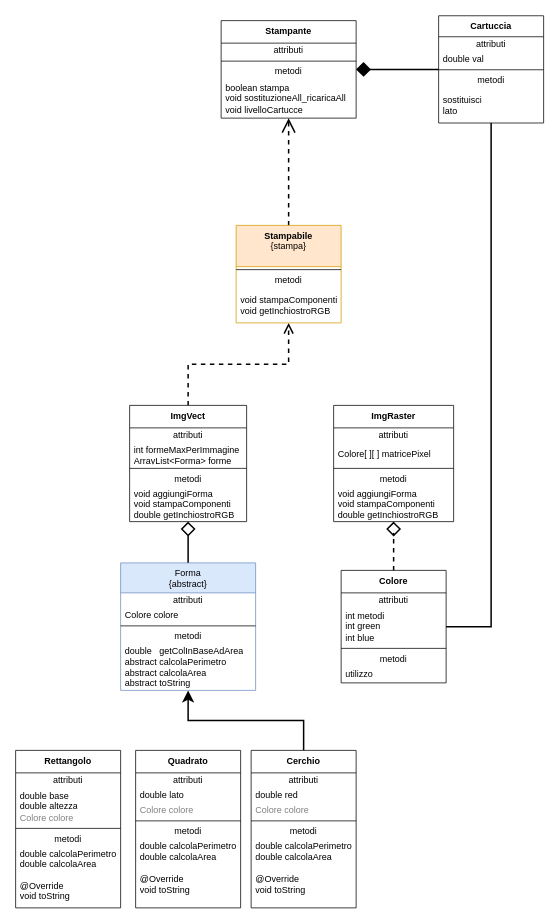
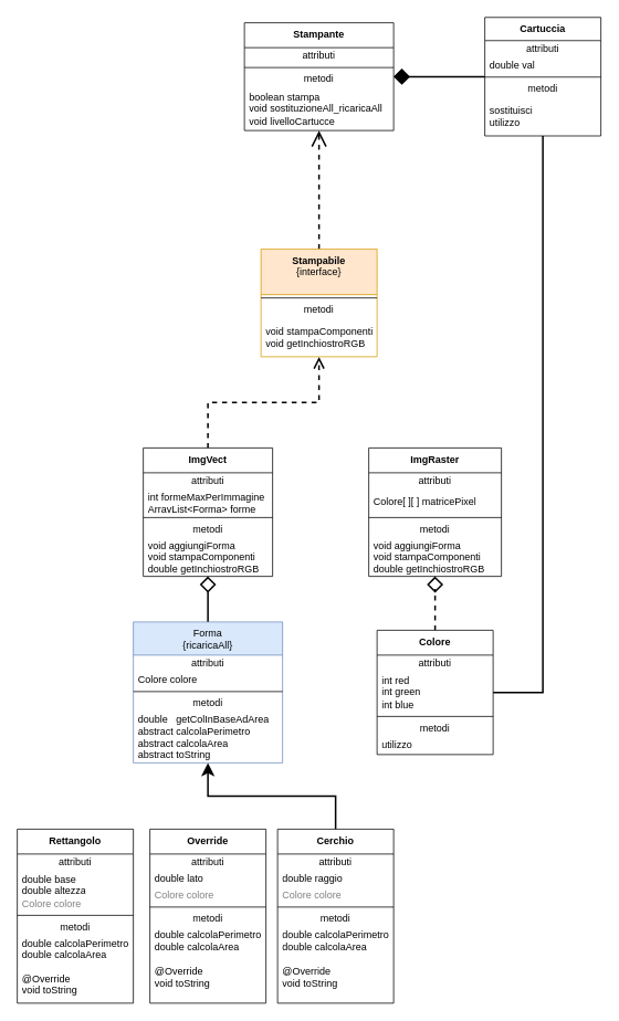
- <mxCell id="19" value="sostituisci&lt;div&gt;lato&lt;/div&gt;" style="text;html=1;strokeColor=none;fillColor=none;align=left;verticalAlign=middle;spacingLeft=4;spacingRight=4;overflow=hidden;rotatable=0;points=[[0,0.5],[1,0.5]];portConstraint=eastwest;whiteSpace=wrap;" parent="14" vertex="1"><mxGeometry y="96" width="140" height="47" as="geometry" /></mxCell>
+ <mxCell id="19" value="sostituisci&lt;div&gt;utilizzo&lt;/div&gt;" style="text;html=1;strokeColor=none;fillColor=none;align=left;verticalAlign=middle;spacingLeft=4;spacingRight=4;overflow=hidden;rotatable=0;points=[[0,0.5],[1,0.5]];portConstraint=eastwest;whiteSpace=wrap;" parent="14" vertex="1"><mxGeometry y="96" width="140" height="47" as="geometry" /></mxCell>
- <mxCell id="35" value="&lt;b&gt;Stampabile&lt;/b&gt;&lt;div&gt;{stampa}&lt;/div&gt;" style="swimlane;fontStyle=0;align=center;verticalAlign=top;childLayout=stackLayout;horizontal=1;startSize=55;horizontalStack=0;resizeParent=1;resizeParentMax=0;resizeLast=0;collapsible=0;marginBottom=0;html=1;whiteSpace=wrap;fillColor=#ffe6cc;strokeColor=#d79b00;" parent="1" vertex="1"><mxGeometry x="314" y="300" width="140" height="130" as="geometry" /></mxCell>
+ <mxCell id="35" value="&lt;b&gt;Stampabile&lt;/b&gt;&lt;div&gt;{interface}&lt;/div&gt;" style="swimlane;fontStyle=0;align=center;verticalAlign=top;childLayout=stackLayout;horizontal=1;startSize=55;horizontalStack=0;resizeParent=1;resizeParentMax=0;resizeLast=0;collapsible=0;marginBottom=0;html=1;whiteSpace=wrap;fillColor=#ffe6cc;strokeColor=#d79b00;" parent="1" vertex="1"><mxGeometry x="314" y="300" width="140" height="130" as="geometry" /></mxCell>
- <mxCell id="55" value="Forma&lt;br&gt;{abstract}" style="swimlane;fontStyle=0;align=center;verticalAlign=top;childLayout=stackLayout;horizontal=1;startSize=40;horizontalStack=0;resizeParent=1;resizeParentMax=0;resizeLast=0;collapsible=0;marginBottom=0;html=1;whiteSpace=wrap;fillColor=#dae8fc;strokeColor=#6c8ebf;" parent="1" vertex="1"><mxGeometry x="160" y="750" width="180" height="170" as="geometry" /></mxCell>
+ <mxCell id="55" value="Forma&lt;br&gt;{ricaricaAll}" style="swimlane;fontStyle=0;align=center;verticalAlign=top;childLayout=stackLayout;horizontal=1;startSize=40;horizontalStack=0;resizeParent=1;resizeParentMax=0;resizeLast=0;collapsible=0;marginBottom=0;html=1;whiteSpace=wrap;fillColor=#dae8fc;strokeColor=#6c8ebf;" parent="1" vertex="1"><mxGeometry x="160" y="750" width="180" height="170" as="geometry" /></mxCell>
- <mxCell id="23" value="int metodi&lt;div&gt;int green&lt;/div&gt;&lt;div&gt;int blue&lt;/div&gt;" style="text;html=1;strokeColor=none;fillColor=none;align=left;verticalAlign=middle;spacingLeft=4;spacingRight=4;overflow=hidden;rotatable=0;points=[[0,0.5],[1,0.5]];portConstraint=eastwest;whiteSpace=wrap;" parent="21" vertex="1"><mxGeometry y="50" width="140" height="50" as="geometry" /></mxCell>
+ <mxCell id="23" value="int red&lt;div&gt;int green&lt;/div&gt;&lt;div&gt;int blue&lt;/div&gt;" style="text;html=1;strokeColor=none;fillColor=none;align=left;verticalAlign=middle;spacingLeft=4;spacingRight=4;overflow=hidden;rotatable=0;points=[[0,0.5],[1,0.5]];portConstraint=eastwest;whiteSpace=wrap;" parent="21" vertex="1"><mxGeometry y="50" width="140" height="50" as="geometry" /></mxCell>
- <mxCell id="39" value="&lt;b&gt;Quadrato&lt;/b&gt;" style="swimlane;fontStyle=0;align=center;verticalAlign=top;childLayout=stackLayout;horizontal=1;startSize=30;horizontalStack=0;resizeParent=1;resizeParentMax=0;resizeLast=0;collapsible=0;marginBottom=0;html=1;whiteSpace=wrap;" parent="1" vertex="1"><mxGeometry x="180" y="1000" width="140" height="210" as="geometry" /></mxCell>
+ <mxCell id="39" value="&lt;b&gt;Override&lt;/b&gt;" style="swimlane;fontStyle=0;align=center;verticalAlign=top;childLayout=stackLayout;horizontal=1;startSize=30;horizontalStack=0;resizeParent=1;resizeParentMax=0;resizeLast=0;collapsible=0;marginBottom=0;html=1;whiteSpace=wrap;" parent="1" vertex="1"><mxGeometry x="180" y="1000" width="140" height="210" as="geometry" /></mxCell>
- <mxCell id="49" value="double red" style="text;html=1;strokeColor=none;fillColor=none;align=left;verticalAlign=middle;spacingLeft=4;spacingRight=4;overflow=hidden;rotatable=0;points=[[0,0.5],[1,0.5]];portConstraint=eastwest;whiteSpace=wrap;" parent="47" vertex="1"><mxGeometry y="50" width="140" height="20" as="geometry" /></mxCell>
+ <mxCell id="49" value="double raggio" style="text;html=1;strokeColor=none;fillColor=none;align=left;verticalAlign=middle;spacingLeft=4;spacingRight=4;overflow=hidden;rotatable=0;points=[[0,0.5],[1,0.5]];portConstraint=eastwest;whiteSpace=wrap;" parent="47" vertex="1"><mxGeometry y="50" width="140" height="20" as="geometry" /></mxCell>
